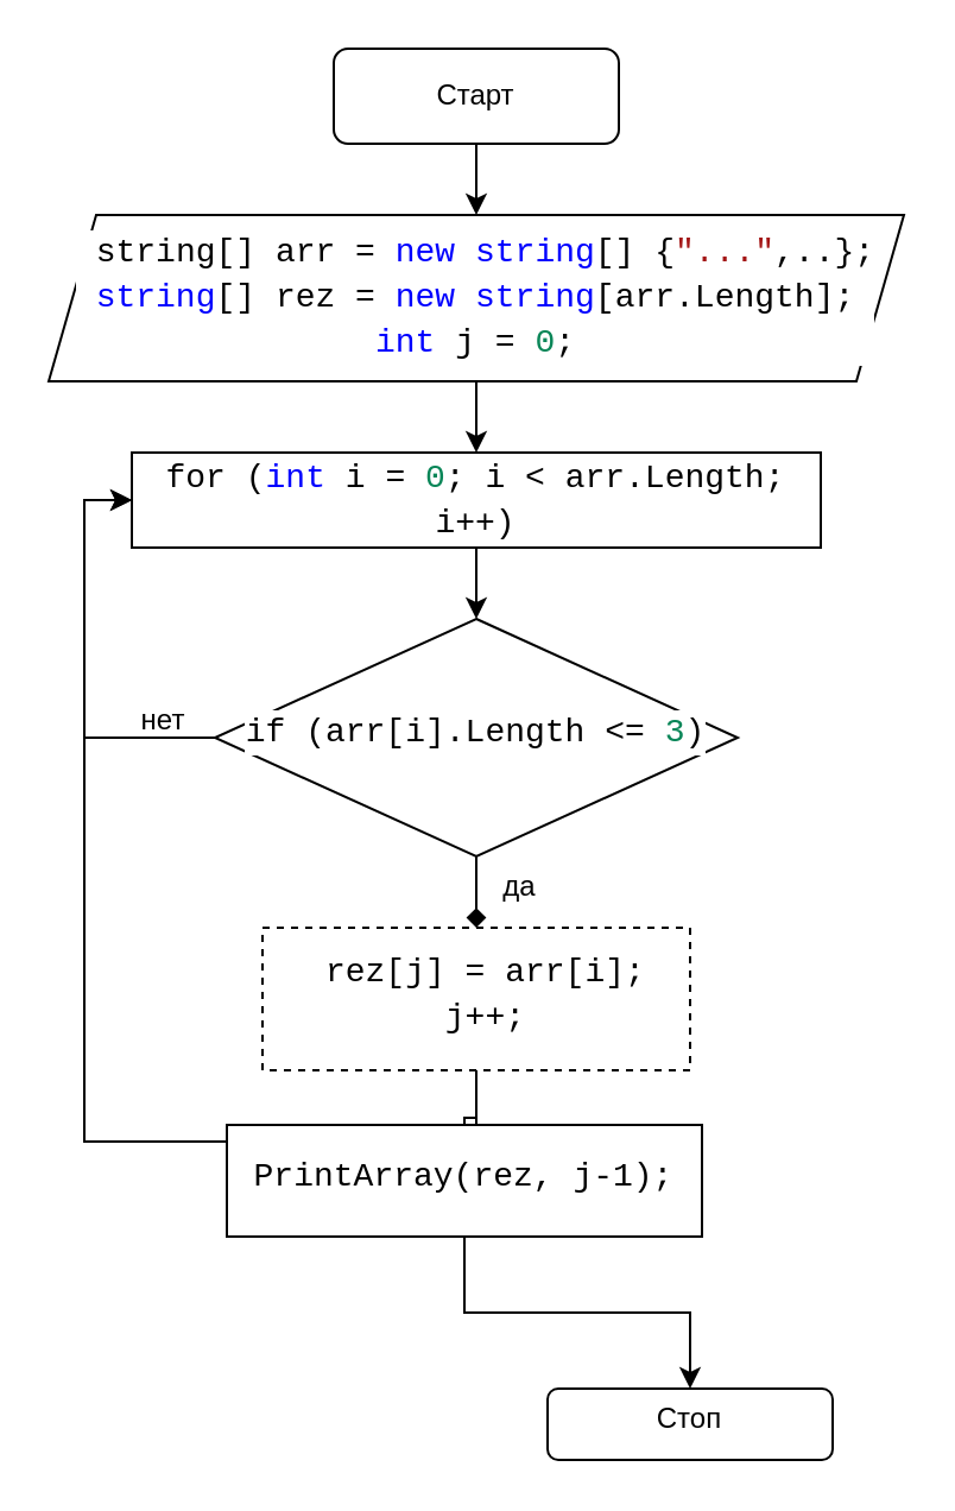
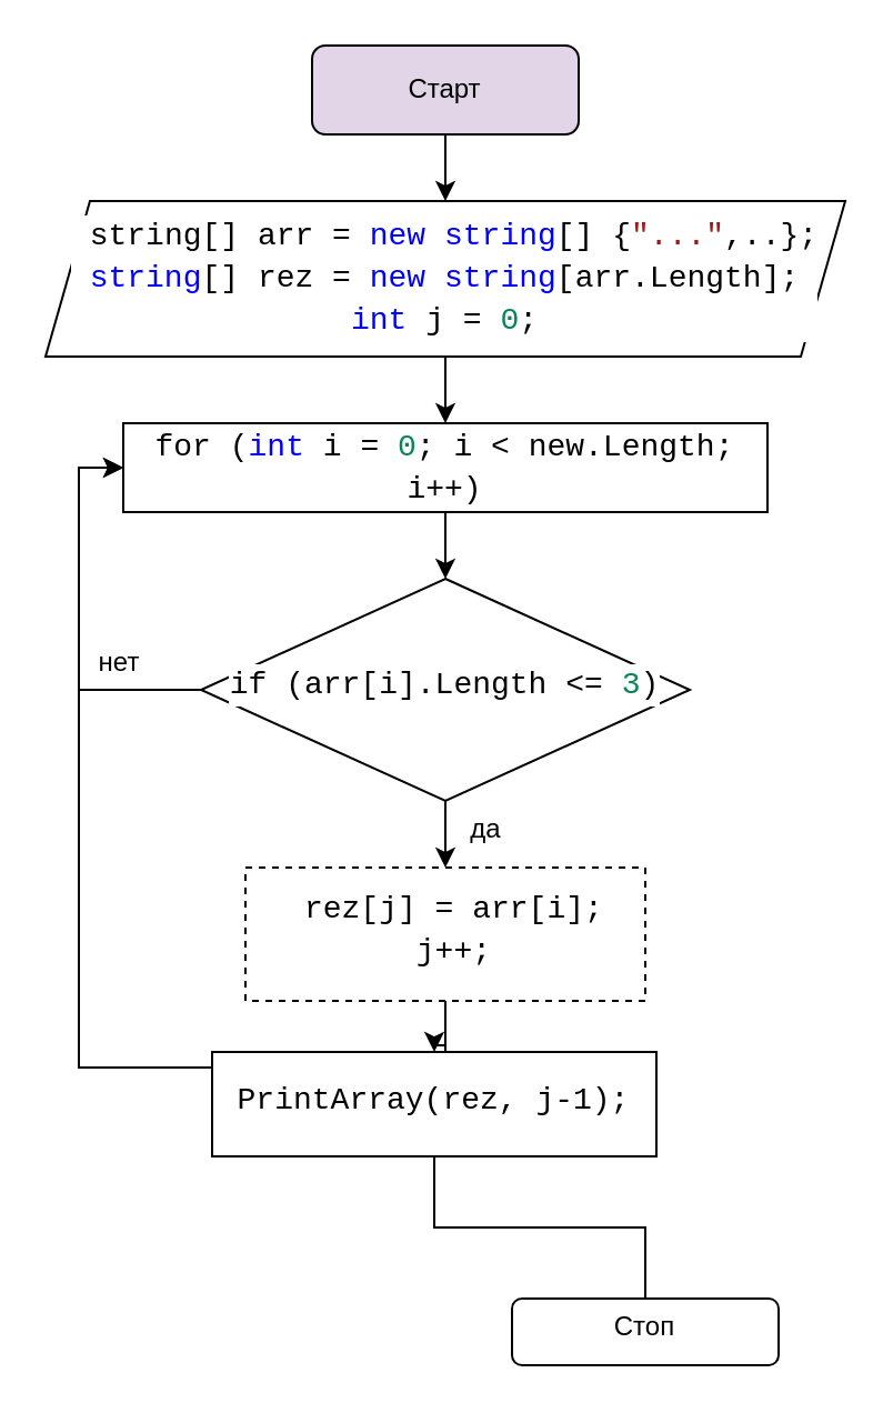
- <mxCell id="7" value="Старт" style="rounded=1;whiteSpace=wrap;html=1;fontSize=12;glass=0;strokeWidth=1;shadow=0;" vertex="1" parent="1"><mxGeometry x="140" y="20" width="120" height="40" as="geometry" /></mxCell>
+ <mxCell id="7" value="Старт" style="rounded=1;whiteSpace=wrap;html=1;fontSize=12;glass=0;strokeWidth=1;shadow=0;fillColor=#e1d5e7;" vertex="1" parent="1"><mxGeometry x="140" y="20" width="120" height="40" as="geometry" /></mxCell>
- <mxCell id="11" value="&lt;div style=&quot;background-color: rgb(255, 255, 255); font-family: Consolas, &amp;quot;Courier New&amp;quot;, monospace; font-size: 14px; line-height: 19px;&quot;&gt;for (&lt;span style=&quot;color: #0000ff;&quot;&gt;int&lt;/span&gt; i = &lt;span style=&quot;color: #098658;&quot;&gt;0&lt;/span&gt;; i &amp;lt; arr.Length; i++)&lt;/div&gt;" style="rounded=0;whiteSpace=wrap;html=1;" vertex="1" parent="1"><mxGeometry x="55" y="190" width="290" height="40" as="geometry" /></mxCell>
+ <mxCell id="11" value="&lt;div style=&quot;background-color: rgb(255, 255, 255); font-family: Consolas, &amp;quot;Courier New&amp;quot;, monospace; font-size: 14px; line-height: 19px;&quot;&gt;for (&lt;span style=&quot;color: #0000ff;&quot;&gt;int&lt;/span&gt; i = &lt;span style=&quot;color: #098658;&quot;&gt;0&lt;/span&gt;; i &amp;lt; new.Length; i++)&lt;/div&gt;" style="rounded=0;whiteSpace=wrap;html=1;" vertex="1" parent="1"><mxGeometry x="55" y="190" width="290" height="40" as="geometry" /></mxCell>
- <mxCell id="17" value="нет" style="text;html=1;align=center;verticalAlign=middle;resizable=0;points=[];autosize=1;strokeColor=none;fillColor=none;" vertex="1" parent="1"><mxGeometry x="48" y="288" width="40" height="30" as="geometry" /></mxCell>
+ <mxCell id="17" value="нет" style="text;html=1;align=center;verticalAlign=middle;resizable=0;points=[];autosize=1;strokeColor=none;fillColor=none;" vertex="1" parent="1"><mxGeometry x="33" y="283" width="40" height="30" as="geometry" /></mxCell>
- <mxCell id="2" value="" style="edgeStyle=orthogonalEdgeStyle;rounded=0;orthogonalLoop=1;jettySize=auto;html=1;endArrow=diamond;" edge="1" parent="1" source="5" target="13"><mxGeometry relative="1" as="geometry" /></mxCell>
+ <mxCell id="2" value="" style="edgeStyle=orthogonalEdgeStyle;rounded=0;orthogonalLoop=1;jettySize=auto;html=1;" edge="1" parent="1" source="5" target="13"><mxGeometry relative="1" as="geometry" /></mxCell>
- <mxCell id="12" value="" style="edgeStyle=orthogonalEdgeStyle;rounded=0;orthogonalLoop=1;jettySize=auto;html=1;endArrow=none;" edge="1" parent="1" source="13" target="15"><mxGeometry relative="1" as="geometry" /></mxCell>
+ <mxCell id="12" value="" style="edgeStyle=orthogonalEdgeStyle;rounded=0;orthogonalLoop=1;jettySize=auto;html=1;" edge="1" parent="1" source="13" target="15"><mxGeometry relative="1" as="geometry" /></mxCell>
- <mxCell id="14" value="" style="edgeStyle=orthogonalEdgeStyle;rounded=0;orthogonalLoop=1;jettySize=auto;html=1;" edge="1" parent="1" source="15" target="16"><mxGeometry relative="1" as="geometry" /></mxCell>
+ <mxCell id="14" value="" style="edgeStyle=orthogonalEdgeStyle;rounded=0;orthogonalLoop=1;jettySize=auto;html=1;endArrow=none;" edge="1" parent="1" source="15" target="16"><mxGeometry relative="1" as="geometry" /></mxCell>
